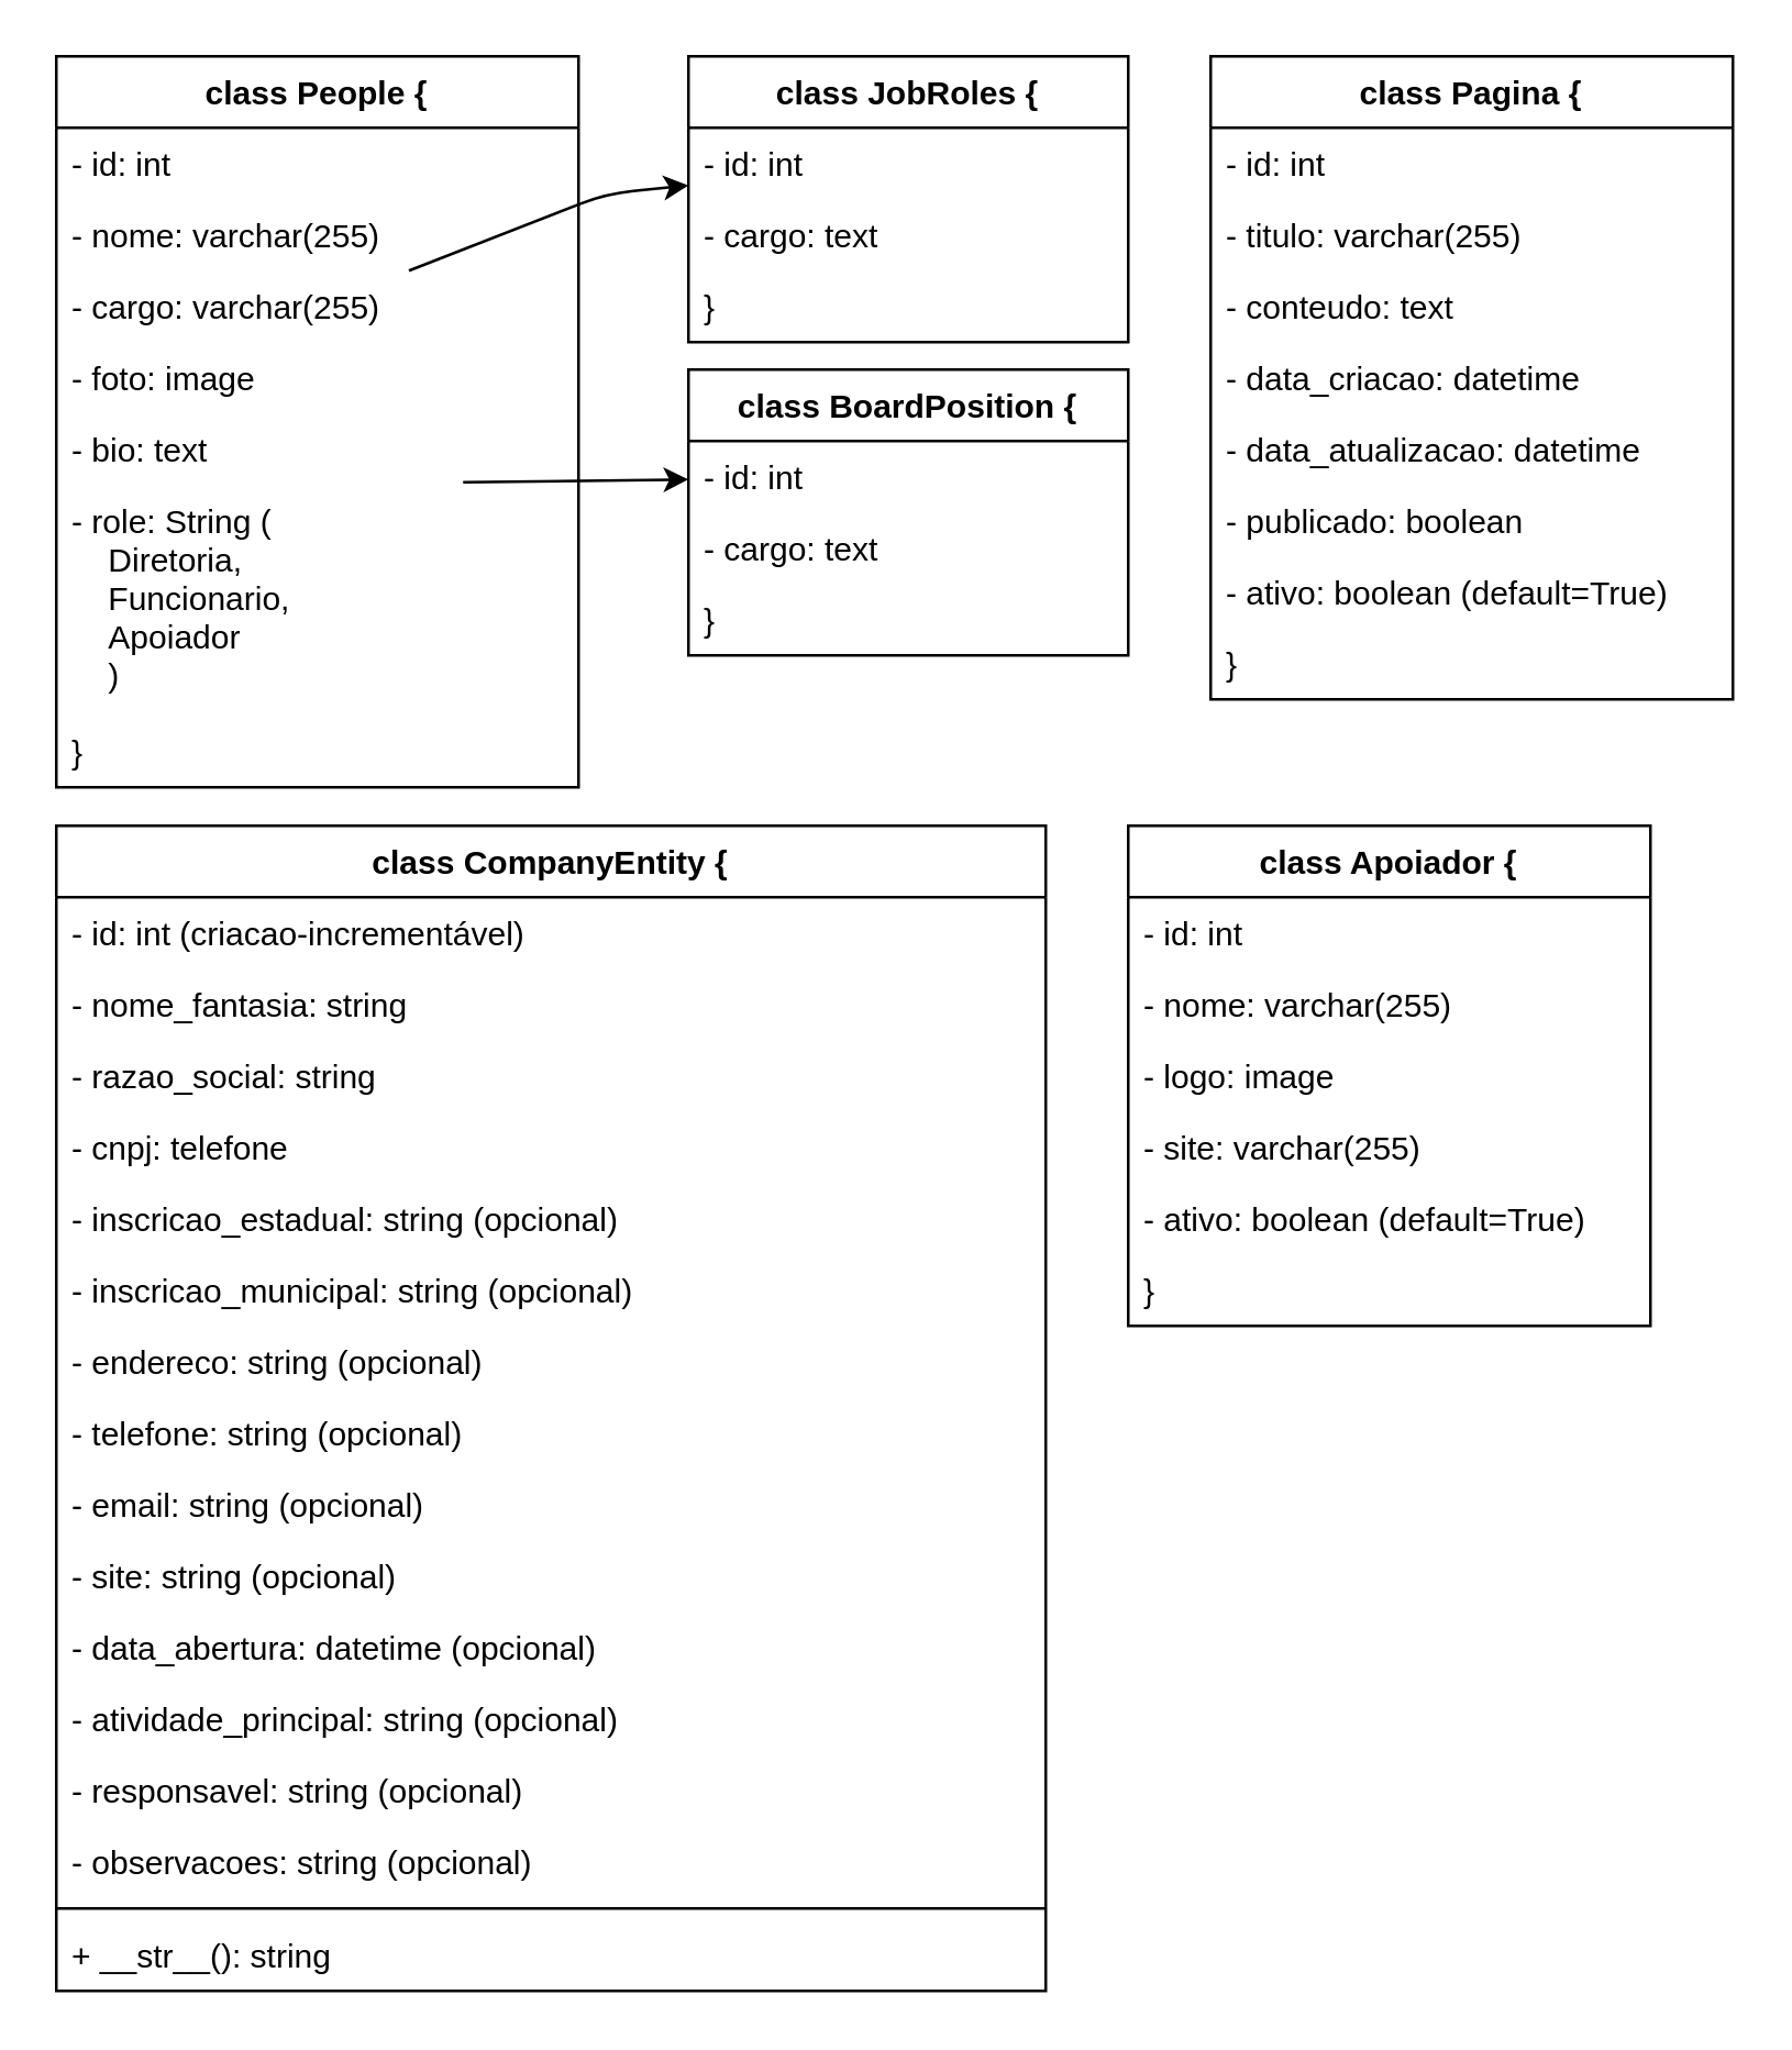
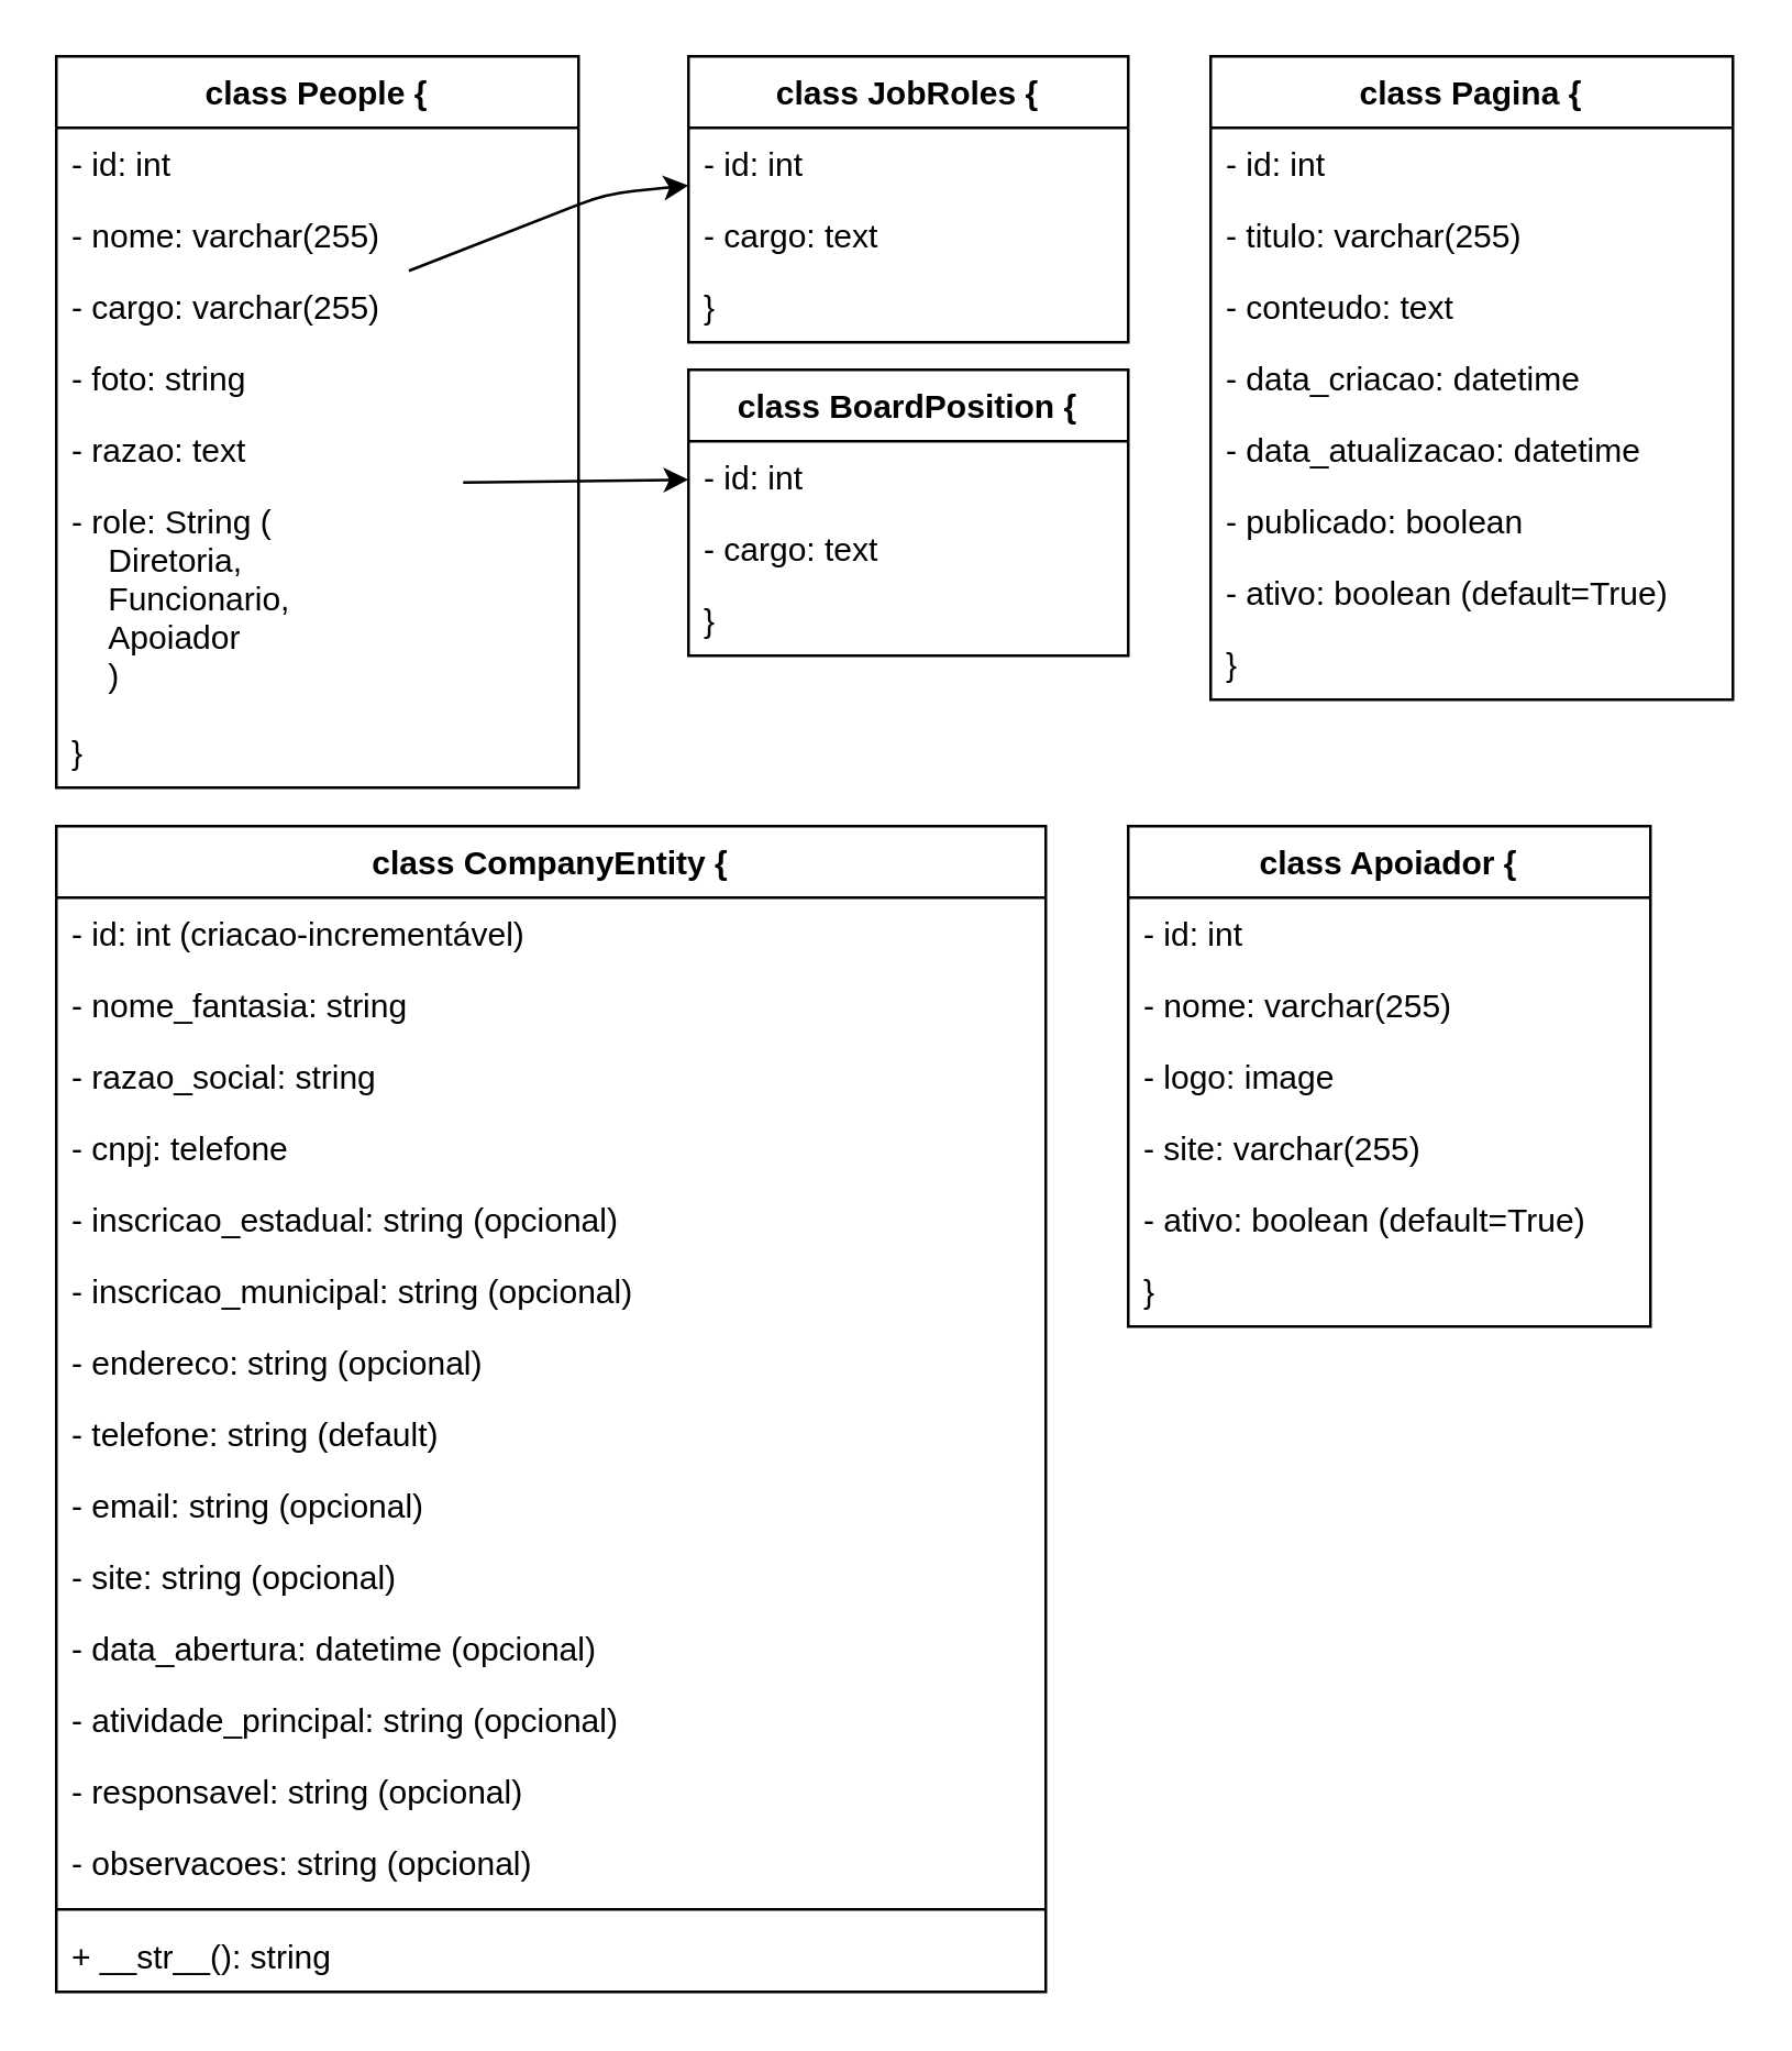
- <mxCell id="22" value="  - foto: image" style="text;strokeColor=none;fillColor=none;align=left;verticalAlign=top;spacingLeft=4;spacingRight=4;overflow=hidden;rotatable=0;points=[[0,0.5],[1,0.5]];portConstraint=eastwest;" parent="18" vertex="1"><mxGeometry y="104" width="190" height="26" as="geometry" /></mxCell>
+ <mxCell id="22" value="  - foto: string" style="text;strokeColor=none;fillColor=none;align=left;verticalAlign=top;spacingLeft=4;spacingRight=4;overflow=hidden;rotatable=0;points=[[0,0.5],[1,0.5]];portConstraint=eastwest;" parent="18" vertex="1"><mxGeometry y="104" width="190" height="26" as="geometry" /></mxCell>
- <mxCell id="23" value="  - bio: text" style="text;strokeColor=none;fillColor=none;align=left;verticalAlign=top;spacingLeft=4;spacingRight=4;overflow=hidden;rotatable=0;points=[[0,0.5],[1,0.5]];portConstraint=eastwest;" parent="18" vertex="1"><mxGeometry y="130" width="190" height="26" as="geometry" /></mxCell>
+ <mxCell id="23" value="  - razao: text" style="text;strokeColor=none;fillColor=none;align=left;verticalAlign=top;spacingLeft=4;spacingRight=4;overflow=hidden;rotatable=0;points=[[0,0.5],[1,0.5]];portConstraint=eastwest;" parent="18" vertex="1"><mxGeometry y="130" width="190" height="26" as="geometry" /></mxCell>
- <mxCell id="44" value="- telefone: string (opcional)" style="text;strokeColor=none;fillColor=none;align=left;verticalAlign=top;spacingLeft=4;spacingRight=4;overflow=hidden;rotatable=0;points=[[0,0.5],[1,0.5]];portConstraint=eastwest;" parent="36" vertex="1"><mxGeometry y="208" width="360" height="26" as="geometry" /></mxCell>
+ <mxCell id="44" value="- telefone: string (default)" style="text;strokeColor=none;fillColor=none;align=left;verticalAlign=top;spacingLeft=4;spacingRight=4;overflow=hidden;rotatable=0;points=[[0,0.5],[1,0.5]];portConstraint=eastwest;" parent="36" vertex="1"><mxGeometry y="208" width="360" height="26" as="geometry" /></mxCell>
